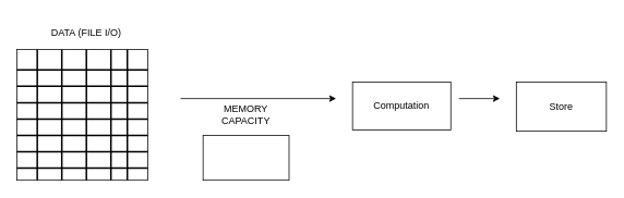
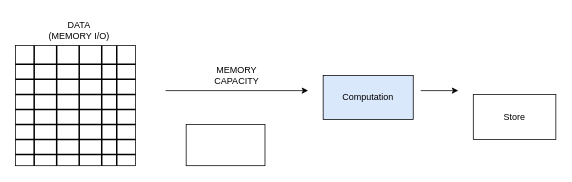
- <mxCell id="16" value="DATA (FILE I/O)" style="text;html=1;strokeColor=none;fillColor=none;align=center;verticalAlign=middle;whiteSpace=wrap;rounded=0;" vertex="1" parent="1"><mxGeometry x="60" y="20" width="90" height="40" as="geometry" /></mxCell>
+ <mxCell id="16" value="DATA (MEMORY I/O)" style="text;html=1;strokeColor=none;fillColor=none;align=center;verticalAlign=middle;whiteSpace=wrap;rounded=0;" vertex="1" parent="1"><mxGeometry x="60" y="20" width="90" height="40" as="geometry" /></mxCell>
- <mxCell id="19" value="Computation" style="rounded=0;whiteSpace=wrap;html=1;fillColor=#FFFFFF;" vertex="1" parent="1"><mxGeometry x="430" y="100" width="120" height="58.5" as="geometry" /></mxCell>
+ <mxCell id="19" value="Computation" style="rounded=0;whiteSpace=wrap;html=1;fillColor=#dae8fc;" vertex="1" parent="1"><mxGeometry x="430" y="100" width="120" height="58.5" as="geometry" /></mxCell>
- <mxCell id="20" value="Store" style="rounded=0;whiteSpace=wrap;html=1;fillColor=#FFFFFF;" vertex="1" parent="1"><mxGeometry x="630" y="100" width="110" height="60" as="geometry" /></mxCell>
+ <mxCell id="20" value="Store" style="rounded=0;whiteSpace=wrap;html=1;fillColor=#FFFFFF;" vertex="1" parent="1"><mxGeometry x="630" y="125" width="110" height="60" as="geometry" /></mxCell>
- <mxCell id="17" value="MEMORY CAPACITY" style="text;html=1;strokeColor=none;fillColor=none;align=center;verticalAlign=middle;whiteSpace=wrap;rounded=0;" vertex="1" parent="1"><mxGeometry x="270" y="125" width="60" height="30" as="geometry" /></mxCell>
+ <mxCell id="17" value="MEMORY CAPACITY" style="text;html=1;strokeColor=none;fillColor=none;align=center;verticalAlign=middle;whiteSpace=wrap;rounded=0;" vertex="1" parent="1"><mxGeometry x="285" y="85" width="60" height="30" as="geometry" /></mxCell>
